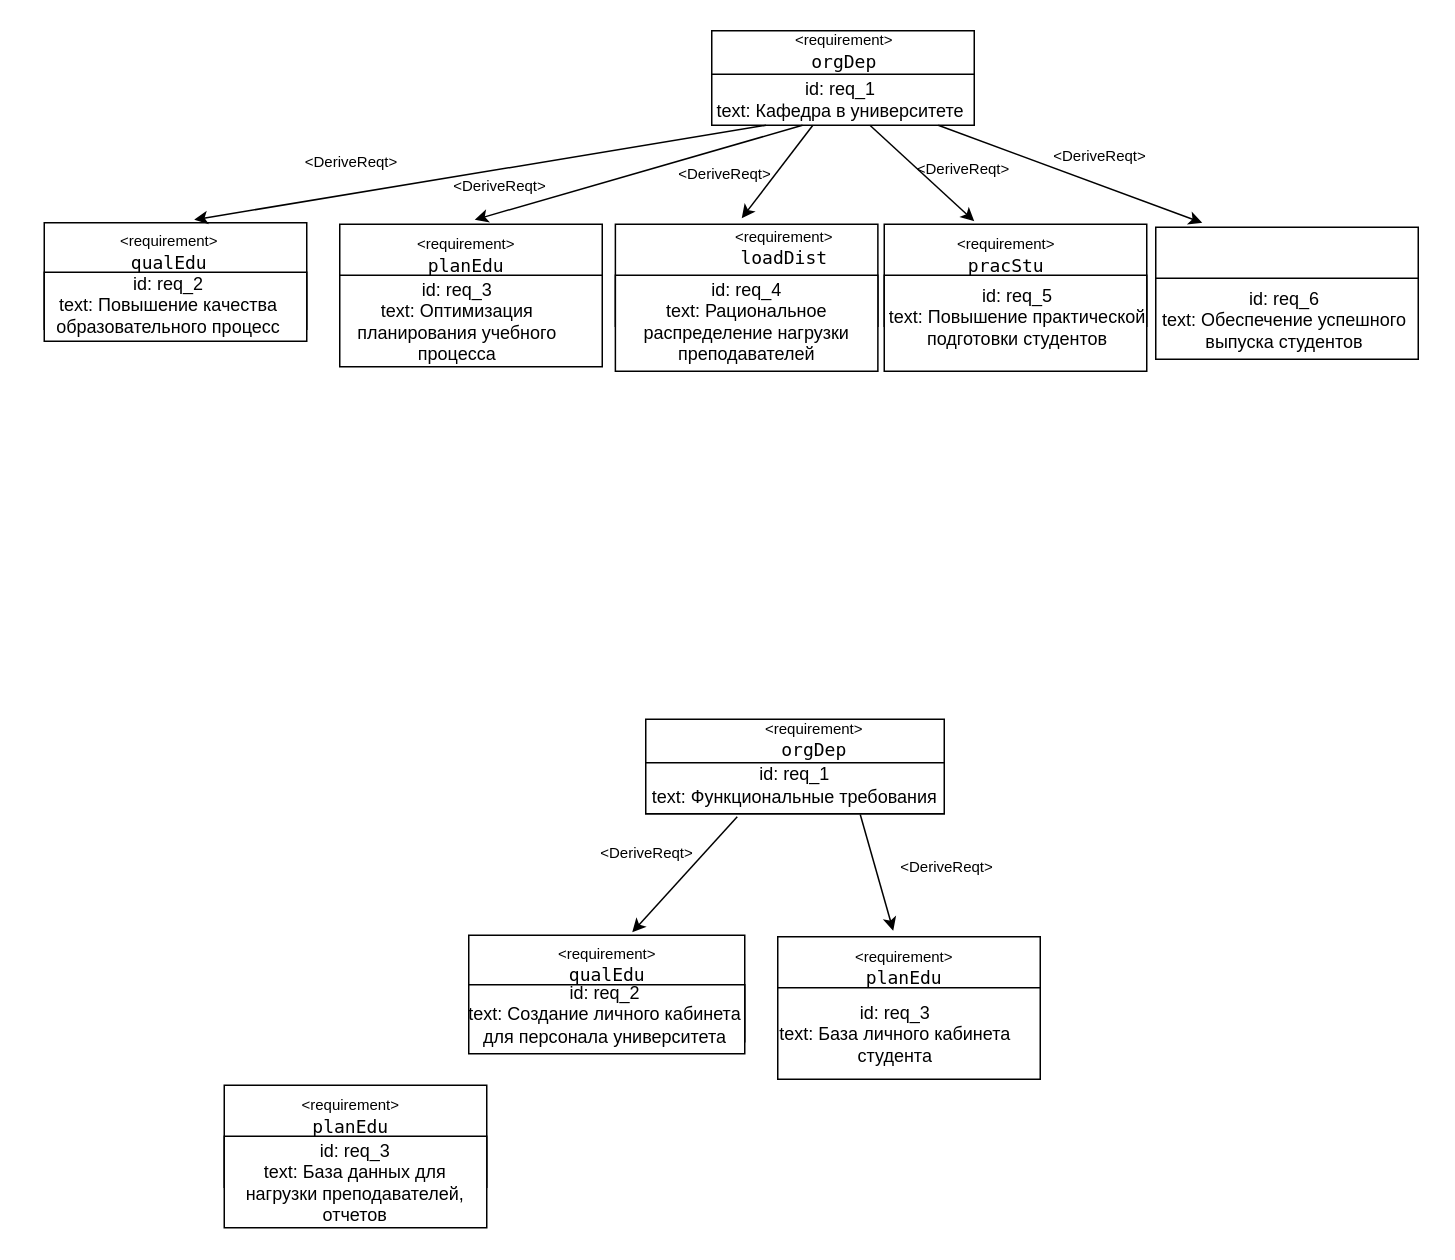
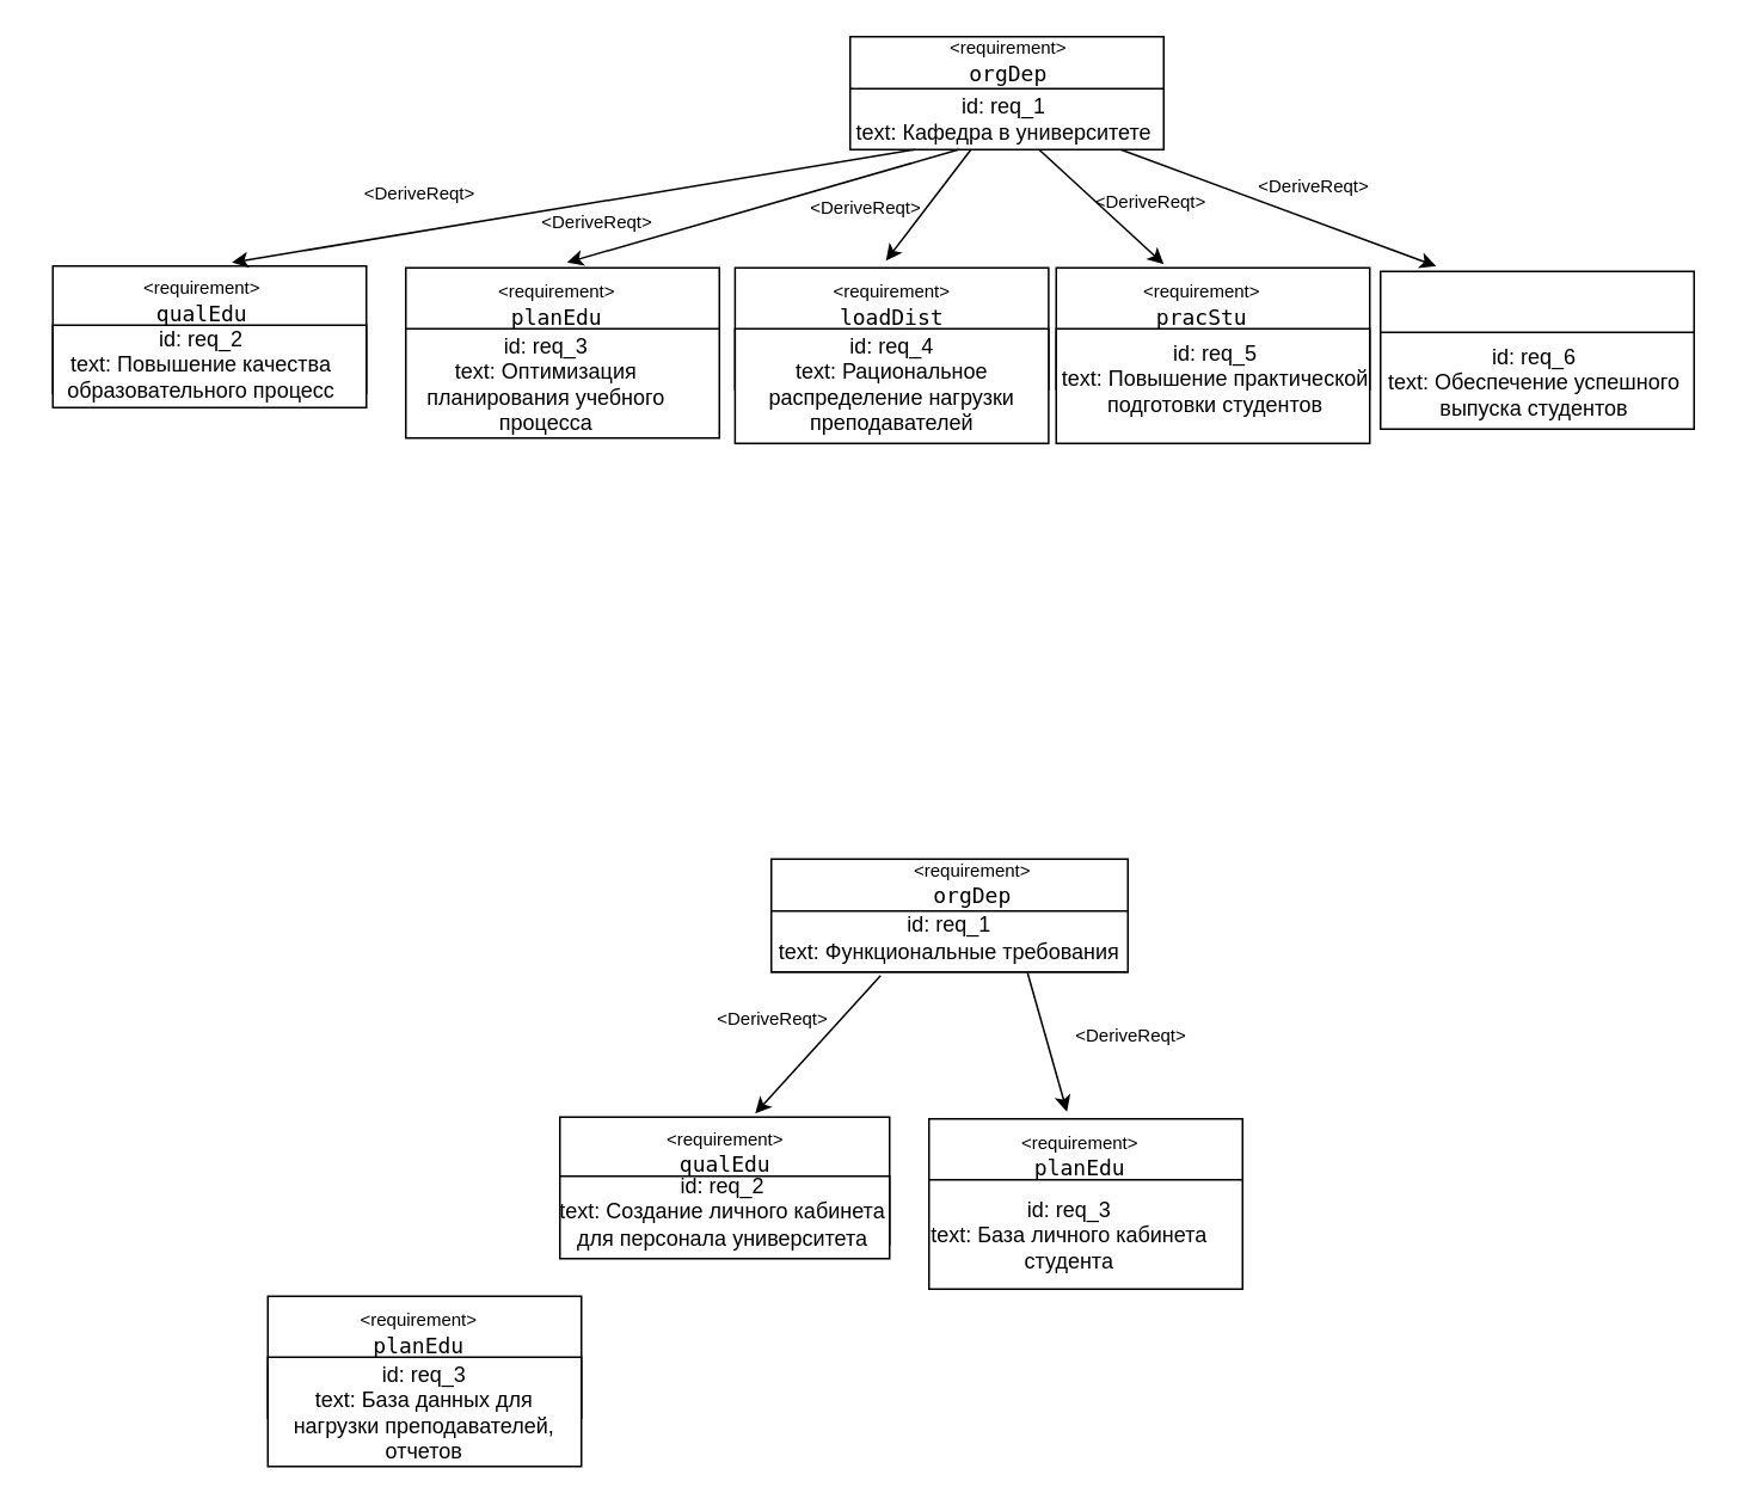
- <mxCell id="15" value="&lt;font style=&quot;font-size: 10px;&quot;&gt;&amp;lt;requirement&amp;gt;&lt;/font&gt;&lt;div&gt;&lt;code data-end=&quot;286&quot; data-start=&quot;276&quot;&gt;loadDist&lt;/code&gt;&lt;/div&gt;" style="text;html=1;align=center;verticalAlign=middle;whiteSpace=wrap;rounded=0;" vertex="1" parent="1"><mxGeometry x="489.75" y="154" width="65" height="19" as="geometry" /></mxCell>
+ <mxCell id="15" value="&lt;font style=&quot;font-size: 10px;&quot;&gt;&amp;lt;requirement&amp;gt;&lt;/font&gt;&lt;div&gt;&lt;code data-end=&quot;286&quot; data-start=&quot;276&quot;&gt;loadDist&lt;/code&gt;&lt;/div&gt;" style="text;html=1;align=center;verticalAlign=middle;whiteSpace=wrap;rounded=0;" vertex="1" parent="1"><mxGeometry x="464.75" y="159" width="65" height="19" as="geometry" /></mxCell>
